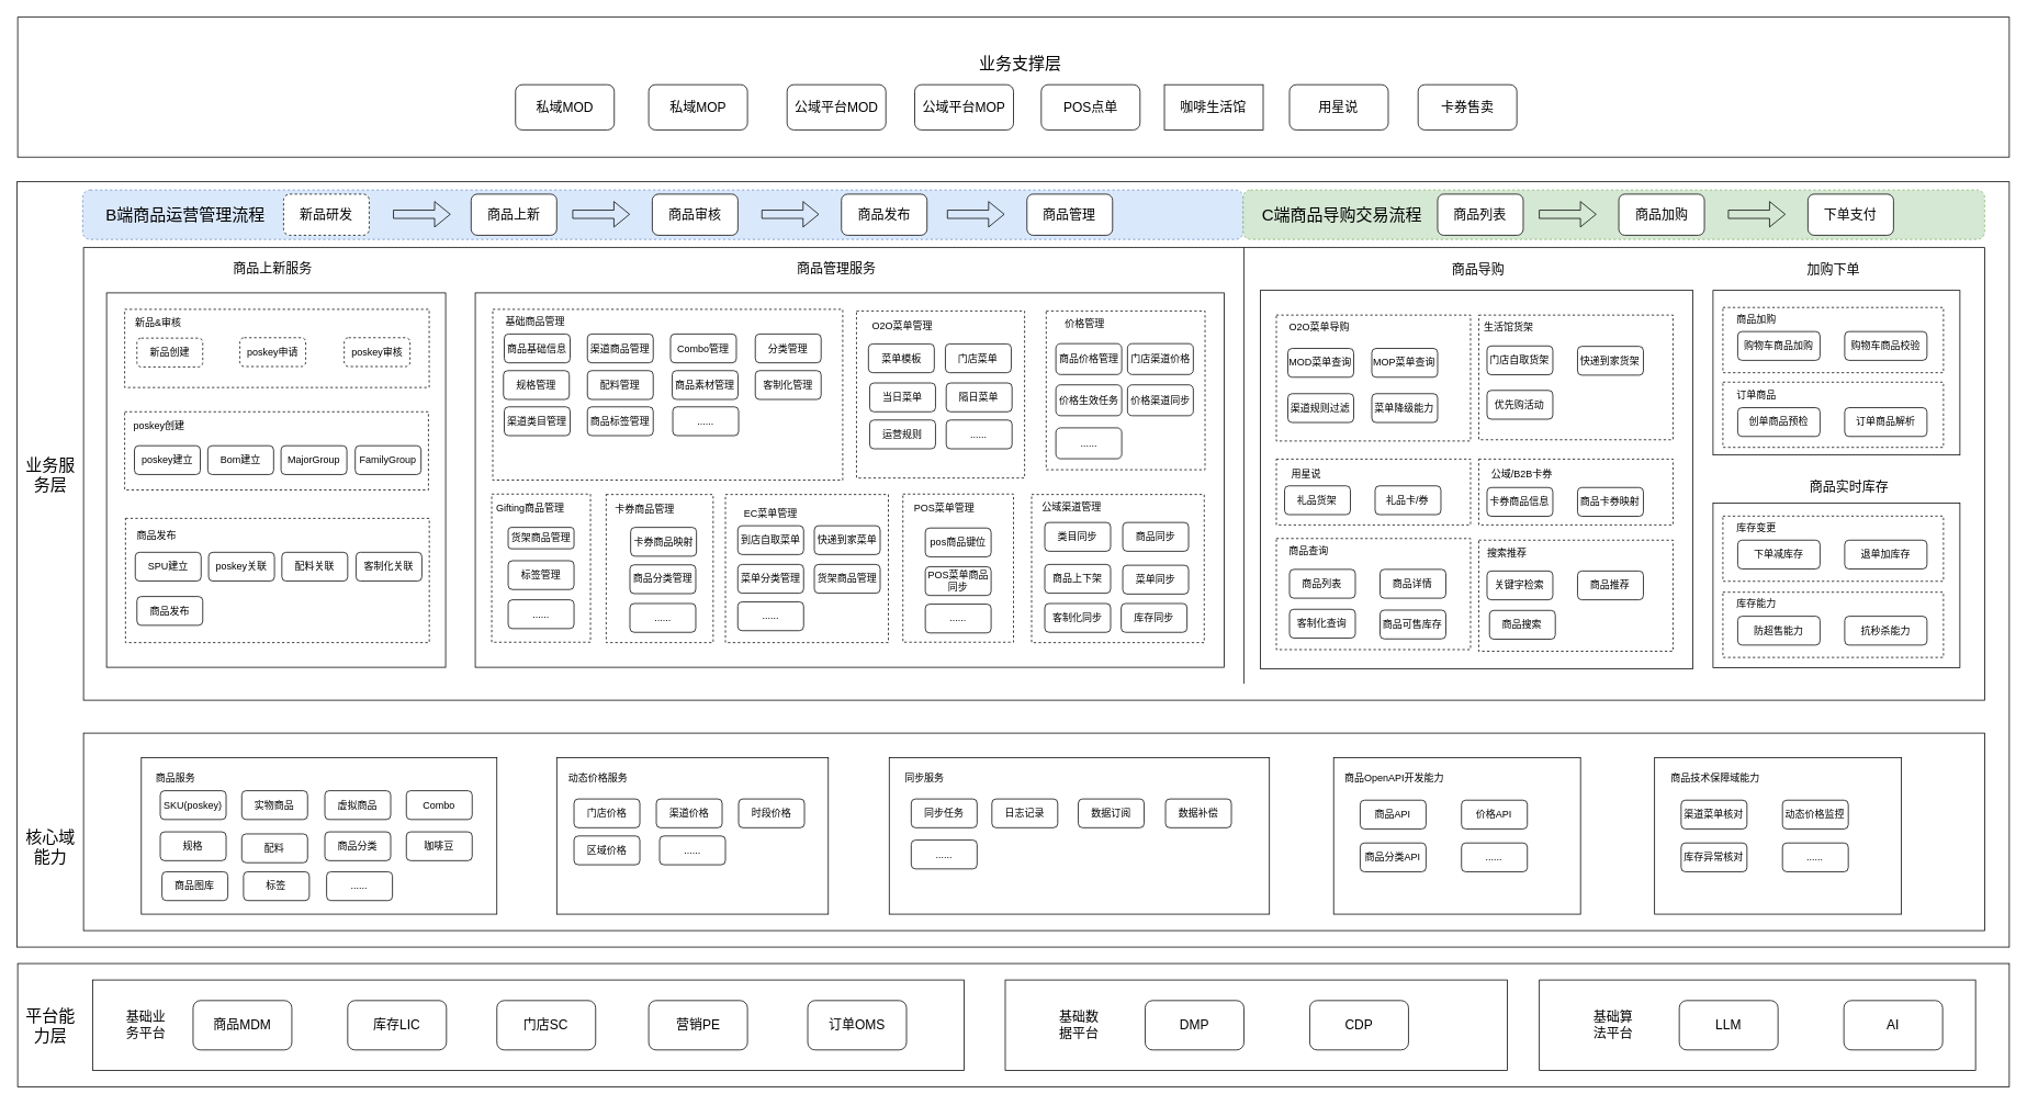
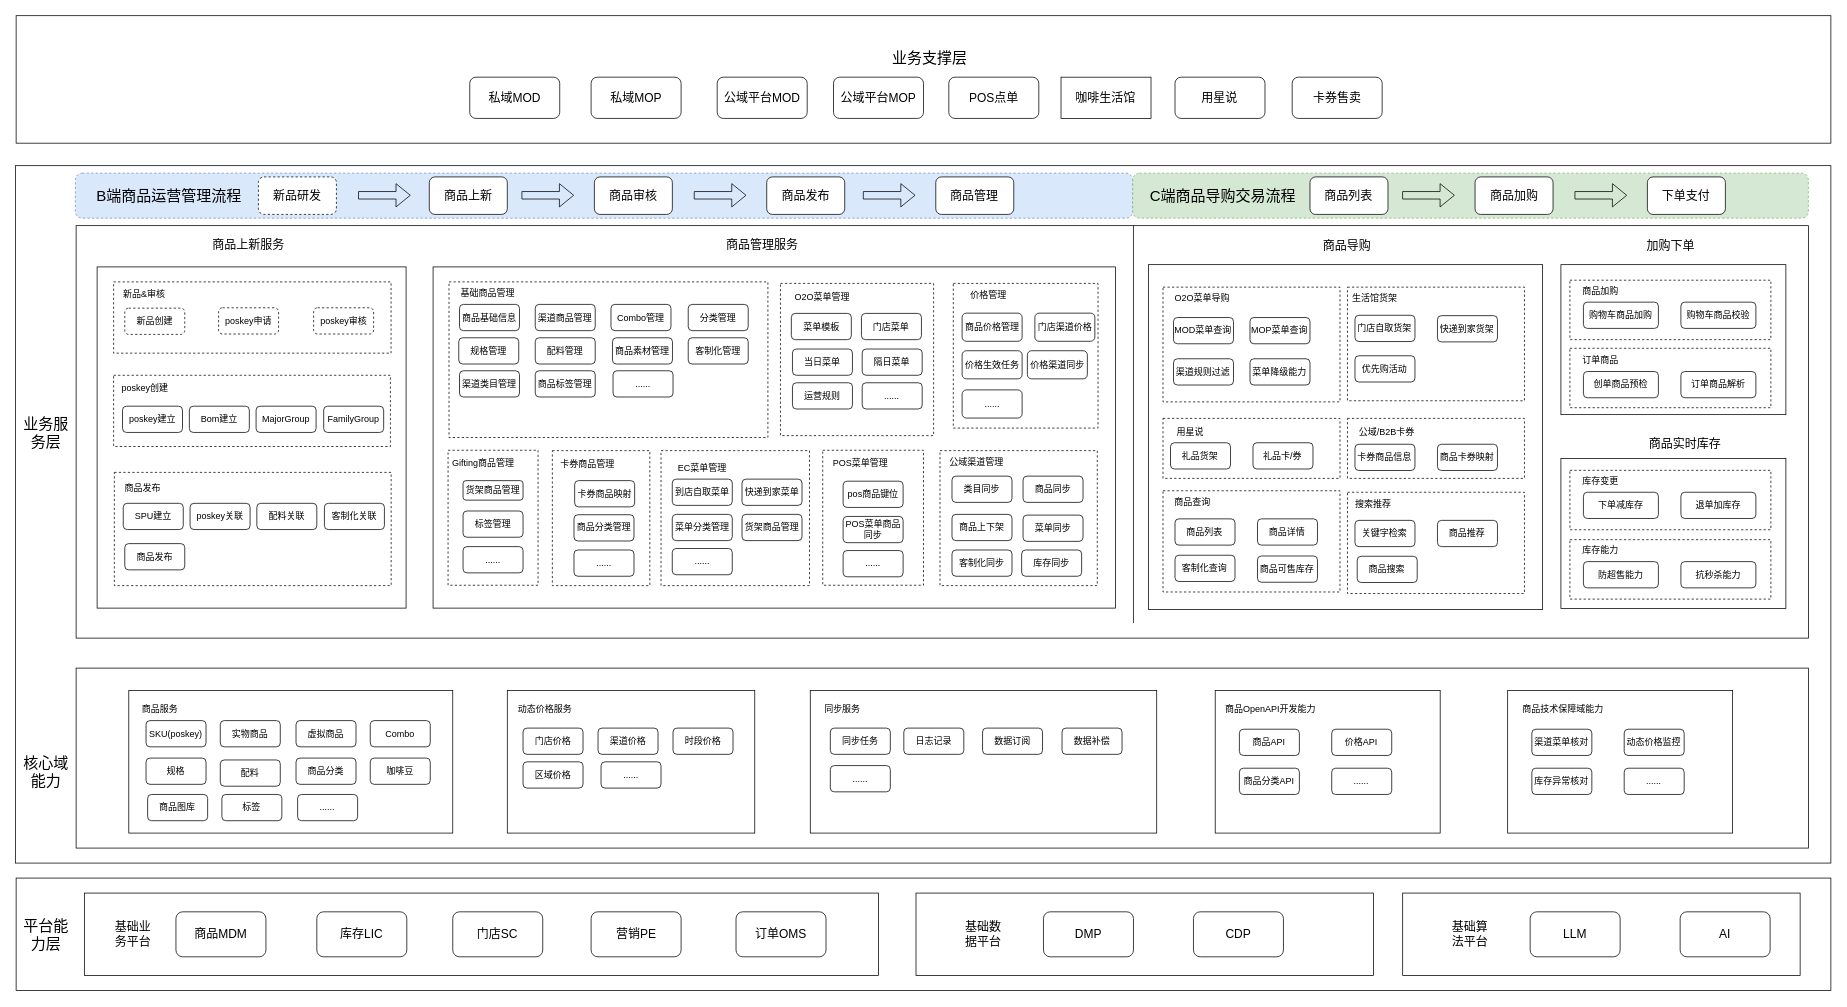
- <mxCell id="127" value="门店渠道价格" style="rounded=1;whiteSpace=wrap;html=1;" parent="123" vertex="1"><mxGeometry x="104.75" y="39.661" width="80" height="37.517" as="geometry" /></mxCell>
+ <mxCell id="127" value="门店渠道价格" style="rounded=1;whiteSpace=wrap;html=1;" parent="123" vertex="1"><mxGeometry x="114.75" y="39.661" width="80" height="37.517" as="geometry" /></mxCell>
